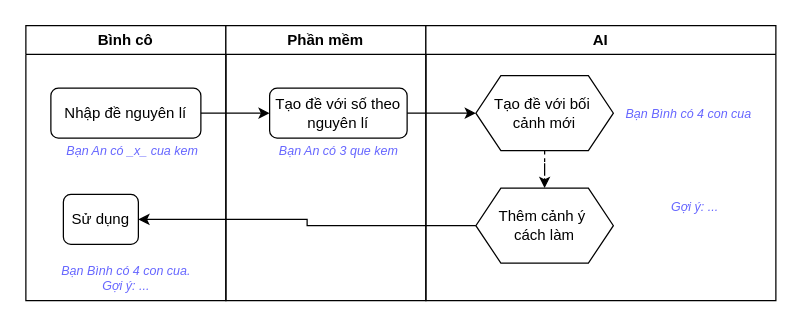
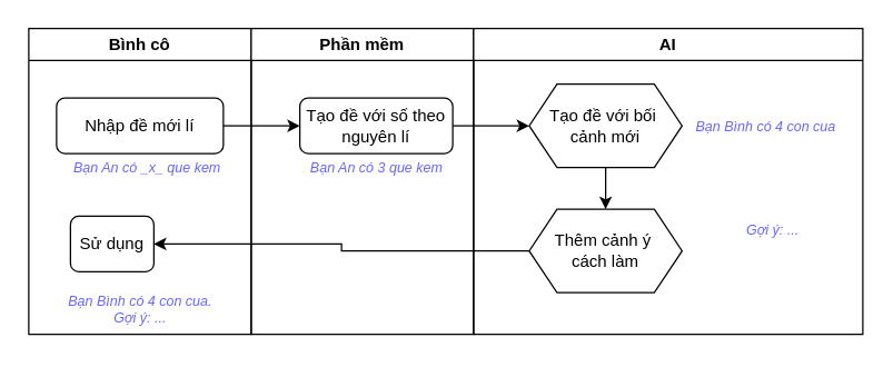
- <mxCell id="3" value="Nhập đề nguyên lí" style="rounded=1;whiteSpace=wrap;html=1;" vertex="1" parent="2"><mxGeometry x="20" y="50" width="120" height="40" as="geometry" /></mxCell>
+ <mxCell id="3" value="Nhập đề mới lí" style="rounded=1;whiteSpace=wrap;html=1;" vertex="1" parent="2"><mxGeometry x="20" y="50" width="120" height="40" as="geometry" /></mxCell>
- <mxCell id="5" value="Bạn An có _x_ cua kem" style="text;html=1;align=center;verticalAlign=middle;resizable=0;points=[];autosize=1;strokeColor=none;fillColor=none;fontStyle=2;fontSize=10;fontColor=#6666FF;shadow=1;" vertex="1" parent="2"><mxGeometry x="20" y="85" width="130" height="30" as="geometry" /></mxCell>
+ <mxCell id="5" value="Bạn An có _x_ que kem" style="text;html=1;align=center;verticalAlign=middle;resizable=0;points=[];autosize=1;strokeColor=none;fillColor=none;fontStyle=2;fontSize=10;fontColor=#6666FF;shadow=1;" vertex="1" parent="2"><mxGeometry x="20" y="85" width="130" height="30" as="geometry" /></mxCell>
- <mxCell id="11" value="" style="edgeStyle=orthogonalEdgeStyle;rounded=0;orthogonalLoop=1;jettySize=auto;html=1;dashed=1;" edge="1" parent="10" source="12" target="13"><mxGeometry relative="1" as="geometry" /></mxCell>
+ <mxCell id="11" value="" style="edgeStyle=orthogonalEdgeStyle;rounded=0;orthogonalLoop=1;jettySize=auto;html=1;" edge="1" parent="10" source="12" target="13"><mxGeometry relative="1" as="geometry" /></mxCell>
